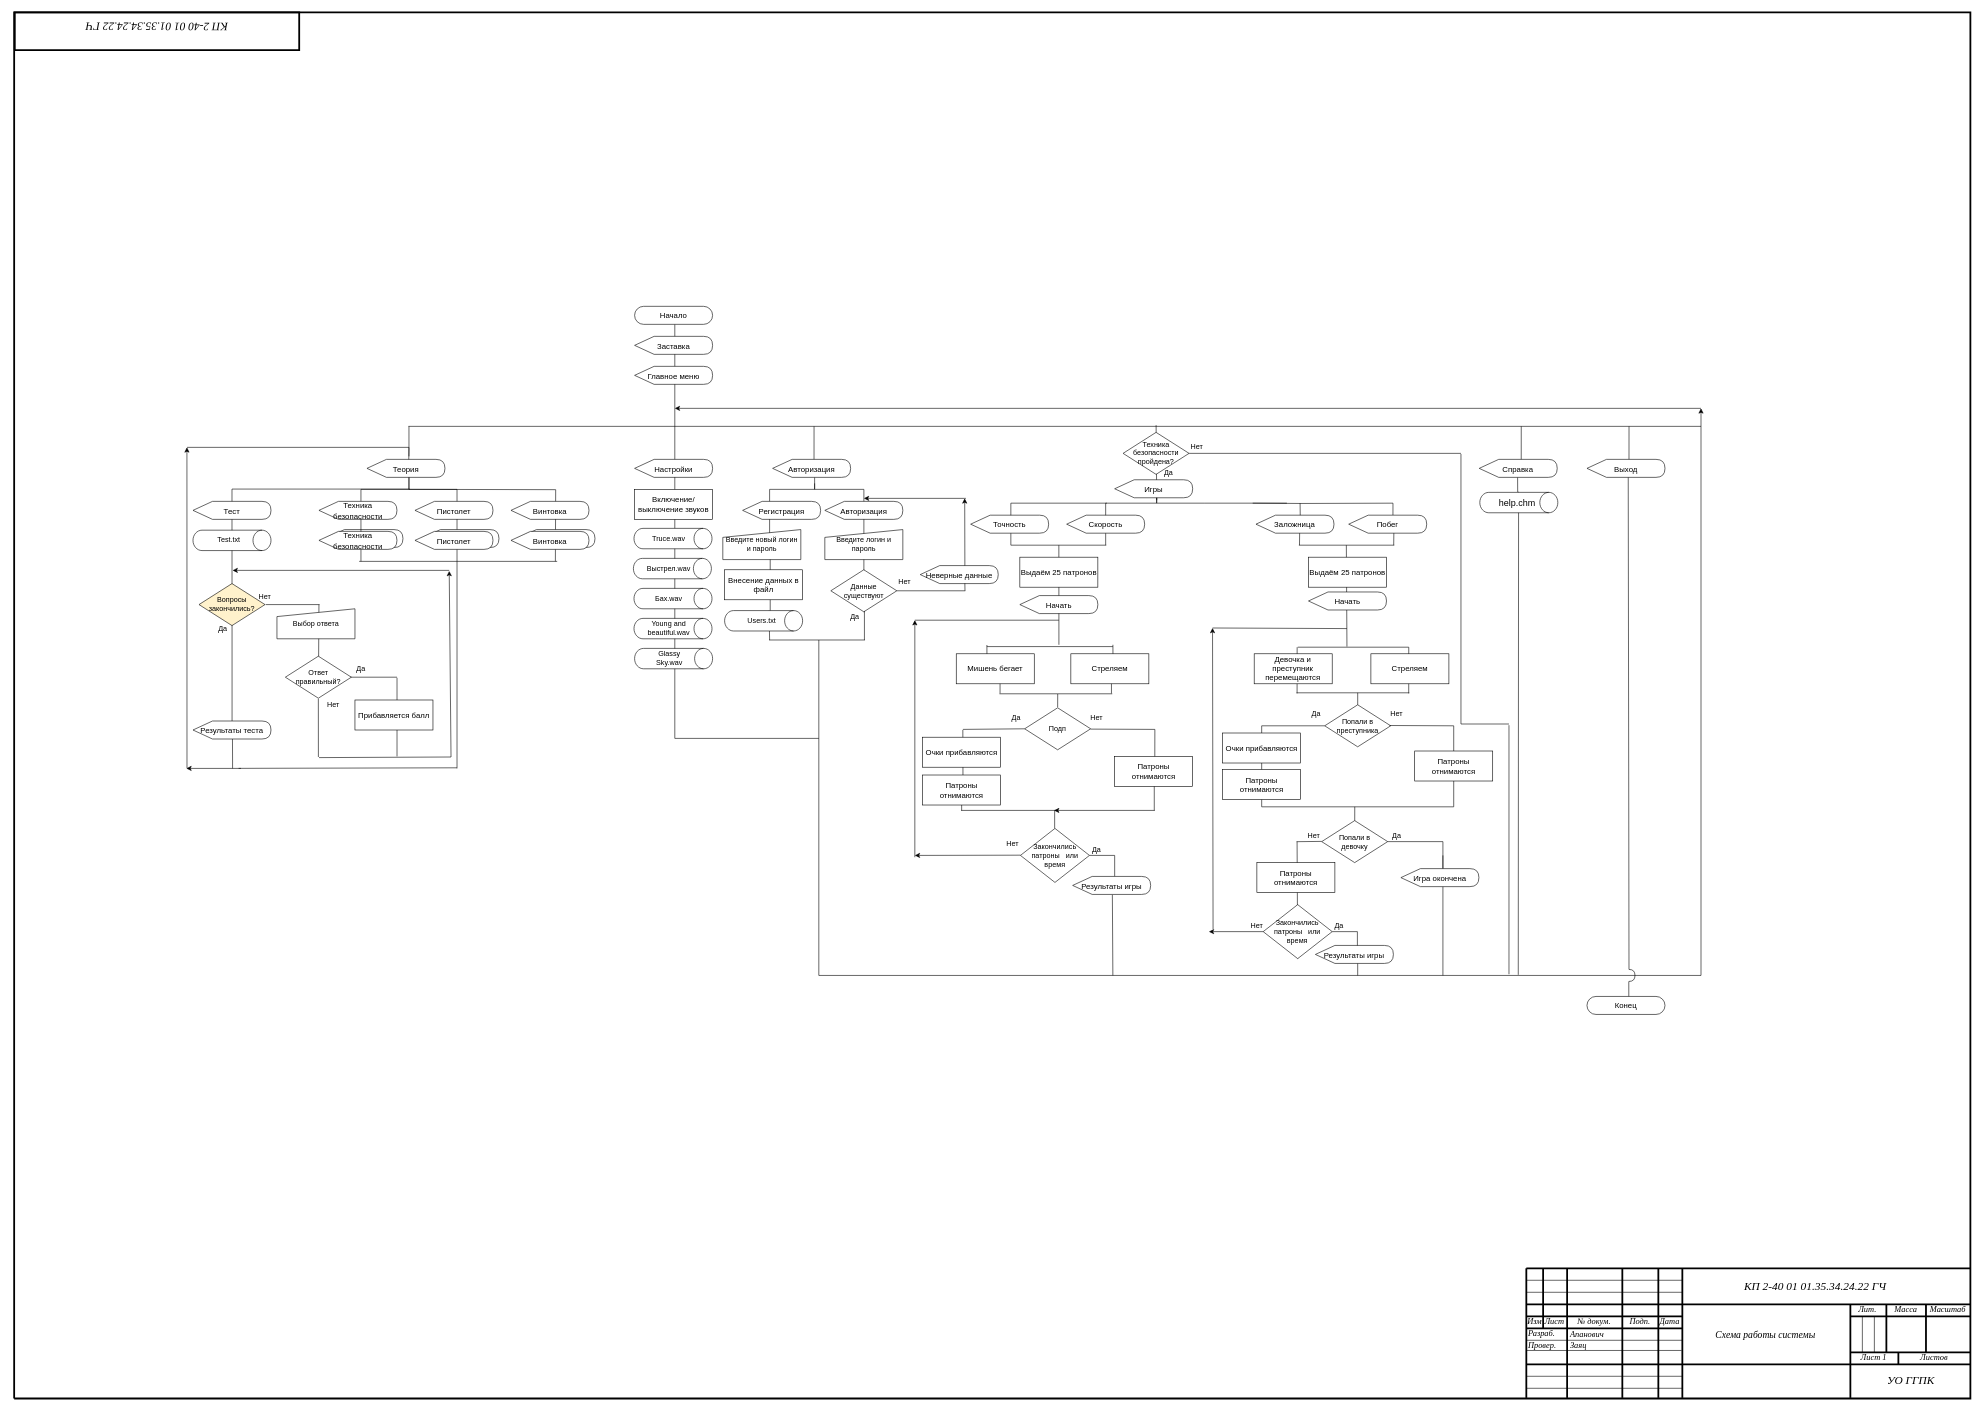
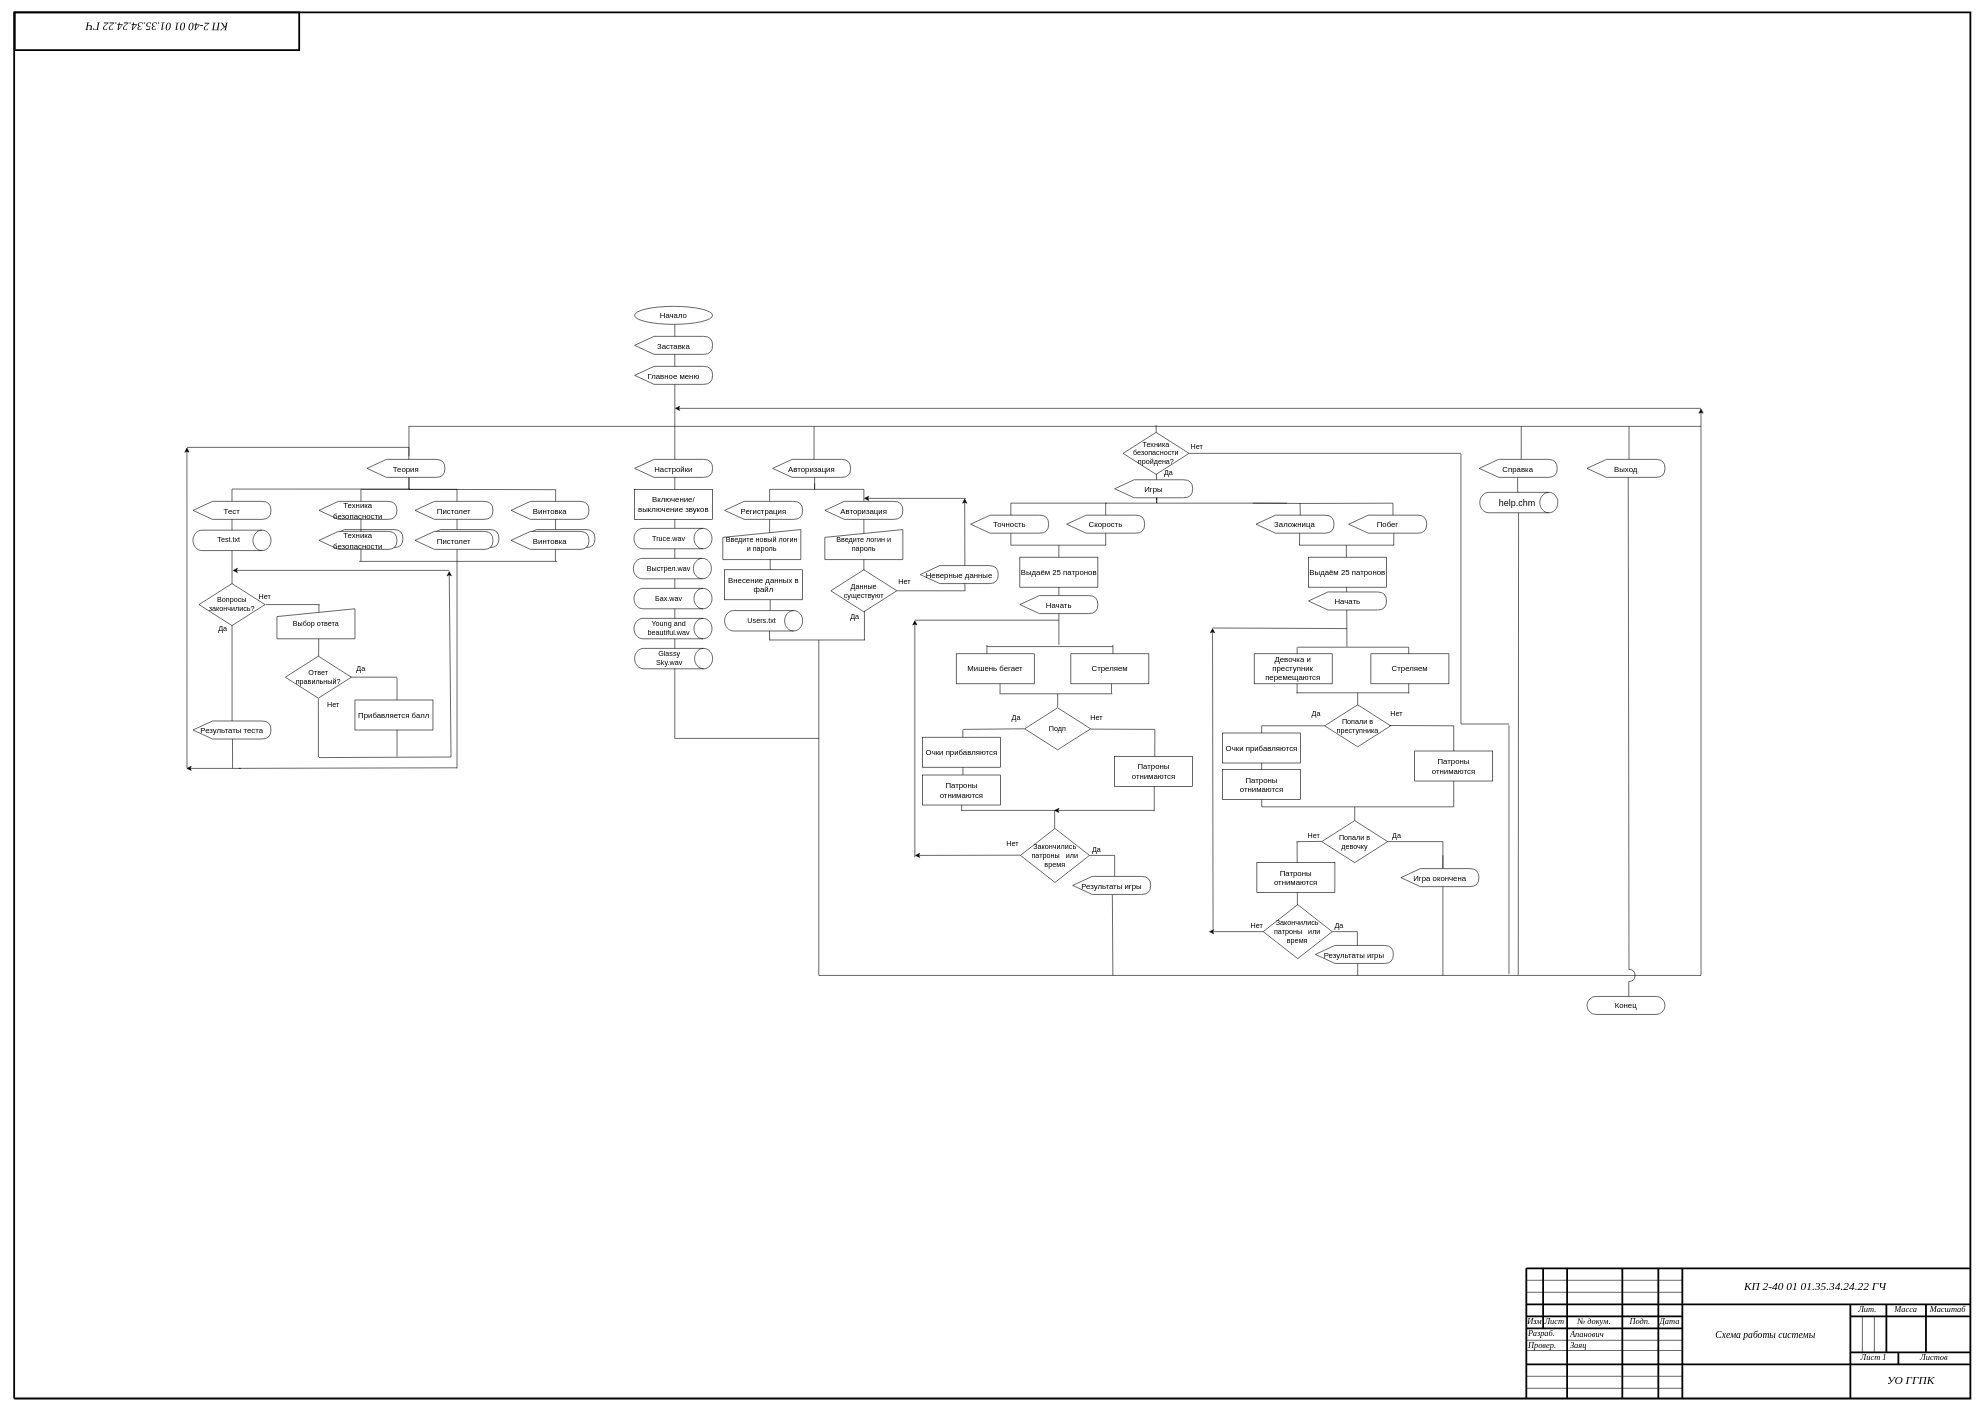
- <mxCell id="31" value="&lt;font style=&quot;font-size: 13px;&quot;&gt;Начало&lt;/font&gt;" style="whiteSpace=wrap;html=1;rounded=1;arcSize=50;align=center;verticalAlign=middle;strokeWidth=1;autosize=1;spacing=4;treeFolding=1;treeMoving=1;newEdgeStyle={&quot;edgeStyle&quot;:&quot;entityRelationEdgeStyle&quot;,&quot;startArrow&quot;:&quot;none&quot;,&quot;endArrow&quot;:&quot;none&quot;,&quot;segment&quot;:10,&quot;curved&quot;:1};" parent="1" vertex="1"><mxGeometry x="1056.91" y="510" width="130" height="30" as="geometry" /></mxCell>
+ <mxCell id="31" value="&lt;font style=&quot;font-size: 13px;&quot;&gt;Начало&lt;/font&gt;" style="ellipse;whiteSpace=wrap;html=1;arcSize=50;align=center;verticalAlign=middle;strokeWidth=1;autosize=1;spacing=4;treeFolding=1;treeMoving=1;newEdgeStyle={&quot;edgeStyle&quot;:&quot;entityRelationEdgeStyle&quot;,&quot;startArrow&quot;:&quot;none&quot;,&quot;endArrow&quot;:&quot;none&quot;,&quot;segment&quot;:10,&quot;curved&quot;:1};" parent="1" vertex="1"><mxGeometry x="1056.91" y="510" width="130" height="30" as="geometry" /></mxCell>
- <mxCell id="53" value="&lt;font style=&quot;font-size: 13px;&quot;&gt;Регистрация&lt;/font&gt;" style="shape=display;whiteSpace=wrap;html=1;fontSize=15;" parent="1" vertex="1"><mxGeometry x="1236.91" y="835" width="130" height="30" as="geometry" /></mxCell>
+ <mxCell id="53" value="&lt;font style=&quot;font-size: 13px;&quot;&gt;Регистрация&lt;/font&gt;" style="shape=display;whiteSpace=wrap;html=1;fontSize=15;" parent="1" vertex="1"><mxGeometry x="1206.91" y="835" width="130" height="30" as="geometry" /></mxCell>
- <mxCell id="159" value="Вопросы закончились?" style="rhombus;whiteSpace=wrap;html=1;fillColor=#fff2cc;" parent="1" vertex="1"><mxGeometry x="331" y="972" width="110" height="70" as="geometry" /></mxCell>
+ <mxCell id="159" value="Вопросы закончились?" style="rhombus;whiteSpace=wrap;html=1;" parent="1" vertex="1"><mxGeometry x="331" y="972" width="110" height="70" as="geometry" /></mxCell>
